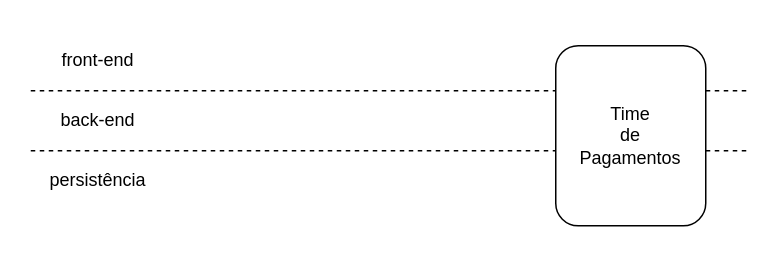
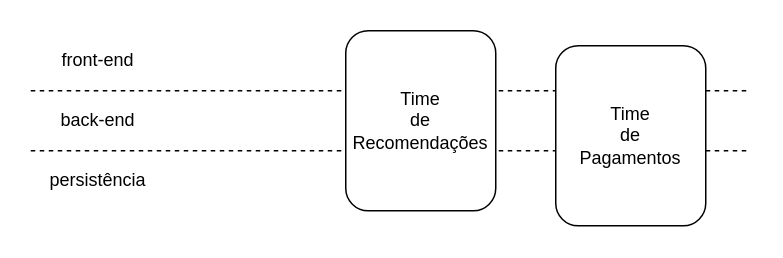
+ <mxCell id="4" value="Time&lt;br&gt;de&lt;br&gt;Recomendações" style="rounded=1;whiteSpace=wrap;html=1;" vertex="1" parent="1"><mxGeometry x="230" y="20" width="100" height="120" as="geometry" /></mxCell>
